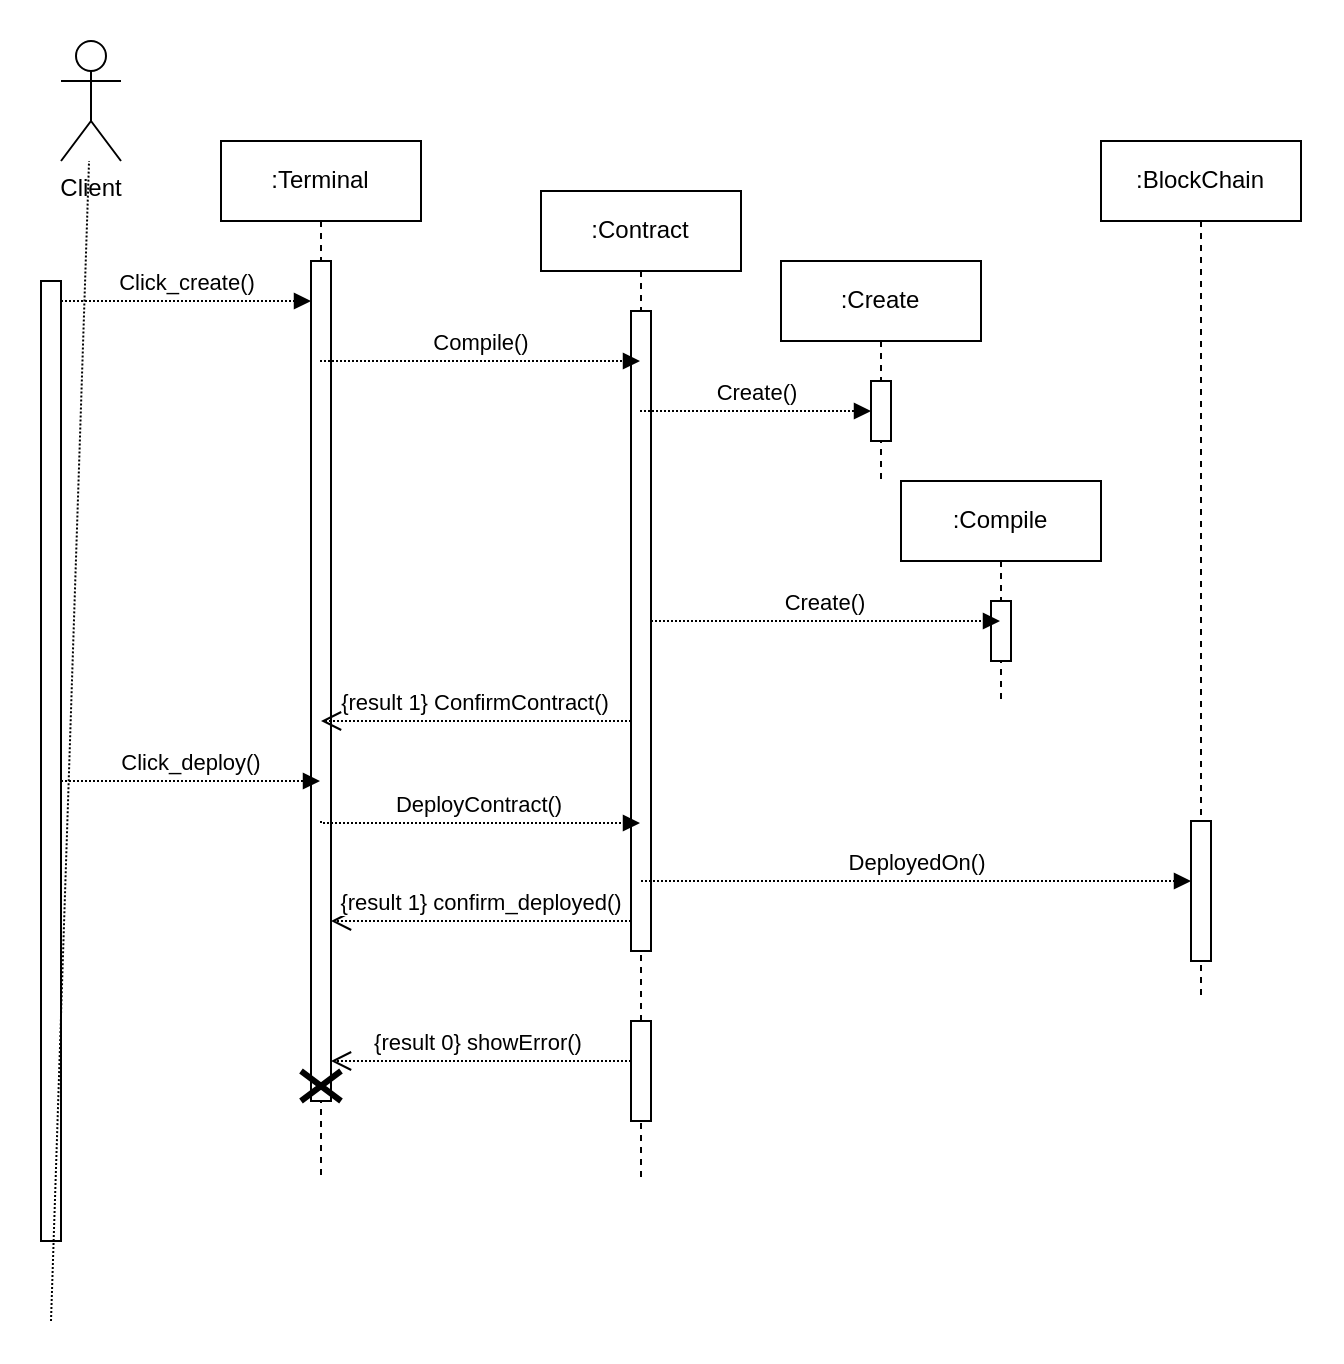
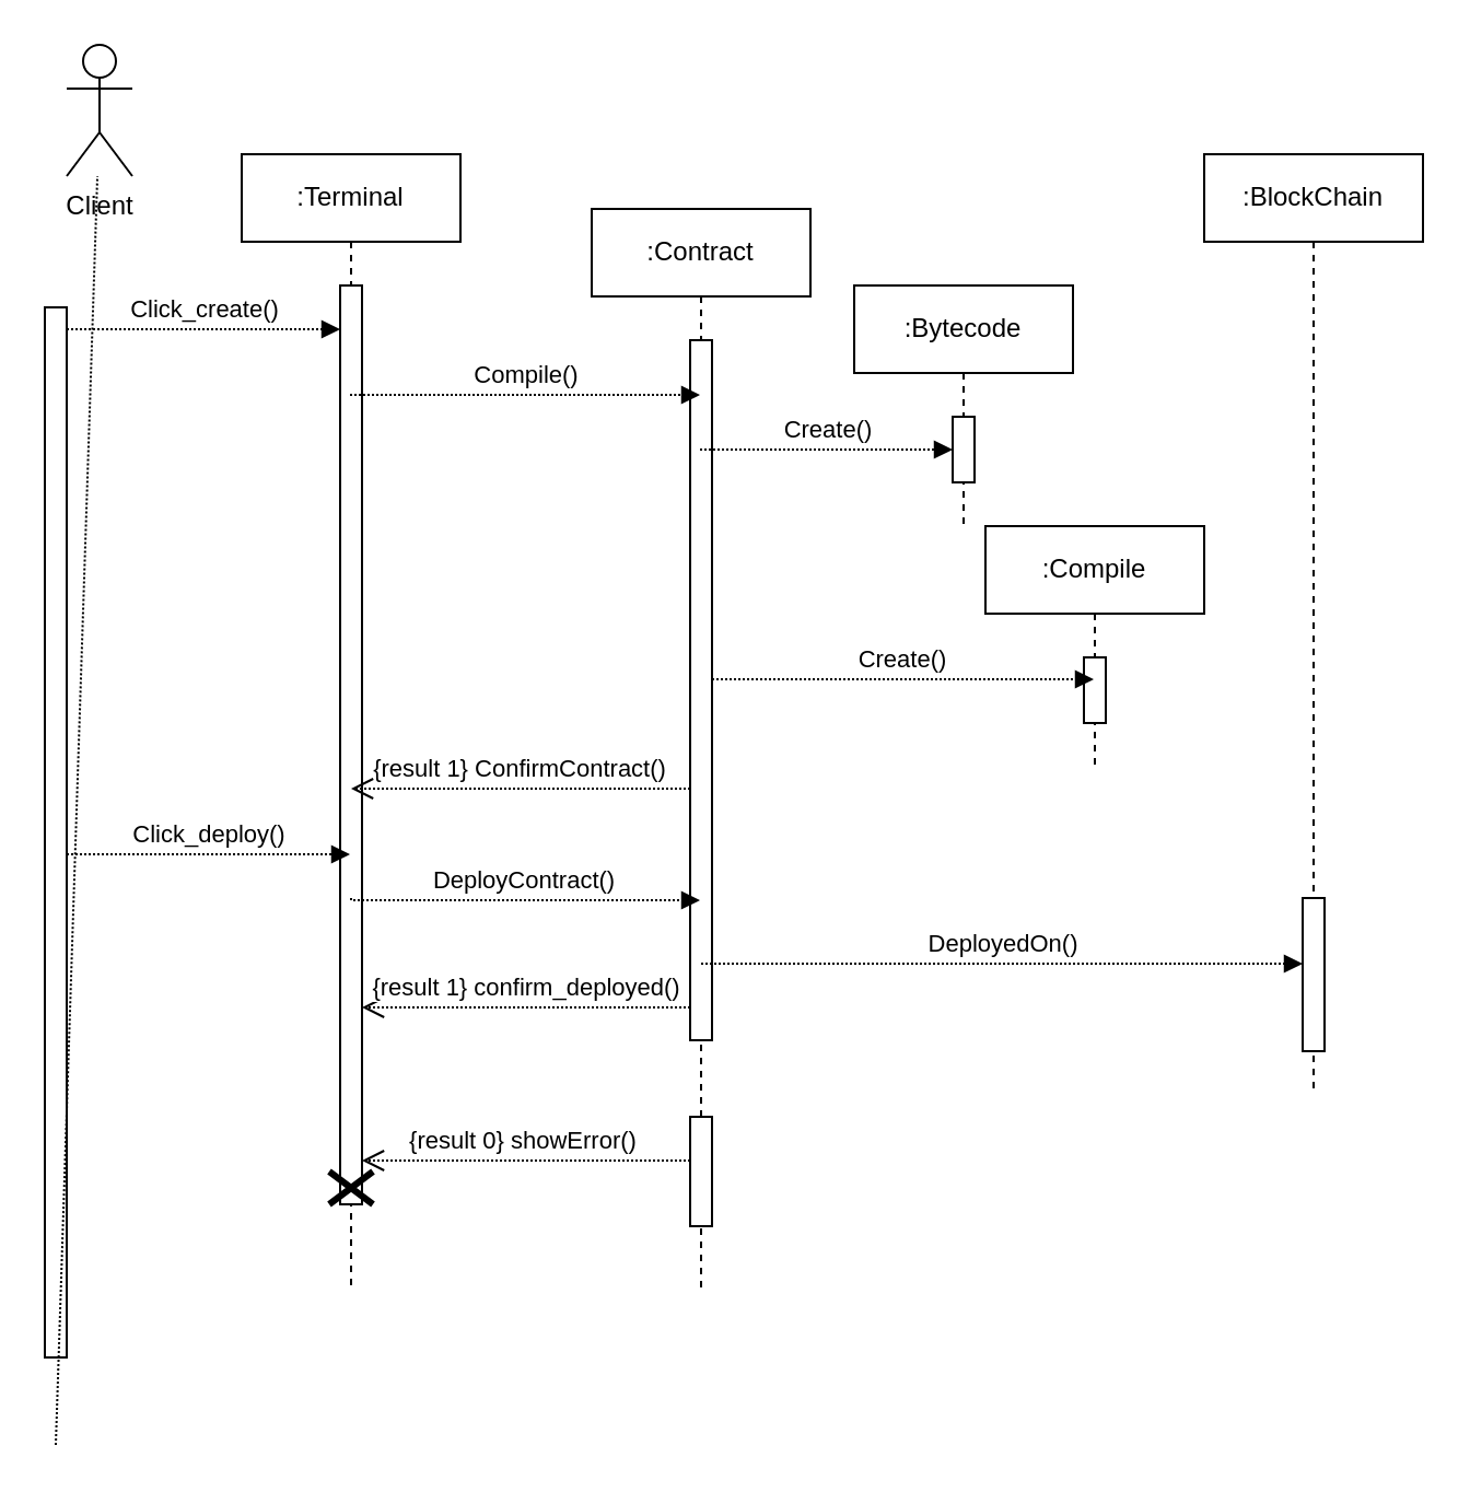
- <mxCell id="13" value=":Create" style="shape=umlLifeline;perimeter=lifelinePerimeter;whiteSpace=wrap;html=1;container=1;dropTarget=0;collapsible=0;recursiveResize=0;outlineConnect=0;portConstraint=eastwest;newEdgeStyle={&quot;edgeStyle&quot;:&quot;elbowEdgeStyle&quot;,&quot;elbow&quot;:&quot;vertical&quot;,&quot;curved&quot;:0,&quot;rounded&quot;:0};" parent="1" vertex="1"><mxGeometry x="390" y="130" width="100" height="110" as="geometry" /></mxCell>
+ <mxCell id="13" value=":Bytecode" style="shape=umlLifeline;perimeter=lifelinePerimeter;whiteSpace=wrap;html=1;container=1;dropTarget=0;collapsible=0;recursiveResize=0;outlineConnect=0;portConstraint=eastwest;newEdgeStyle={&quot;edgeStyle&quot;:&quot;elbowEdgeStyle&quot;,&quot;elbow&quot;:&quot;vertical&quot;,&quot;curved&quot;:0,&quot;rounded&quot;:0};" parent="1" vertex="1"><mxGeometry x="390" y="130" width="100" height="110" as="geometry" /></mxCell>
